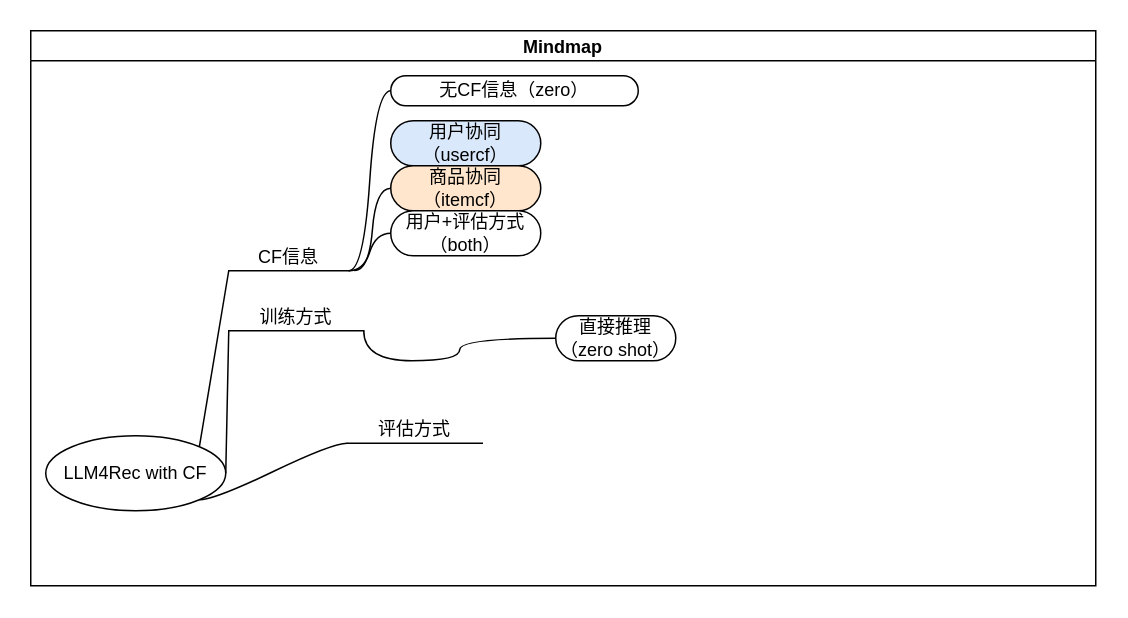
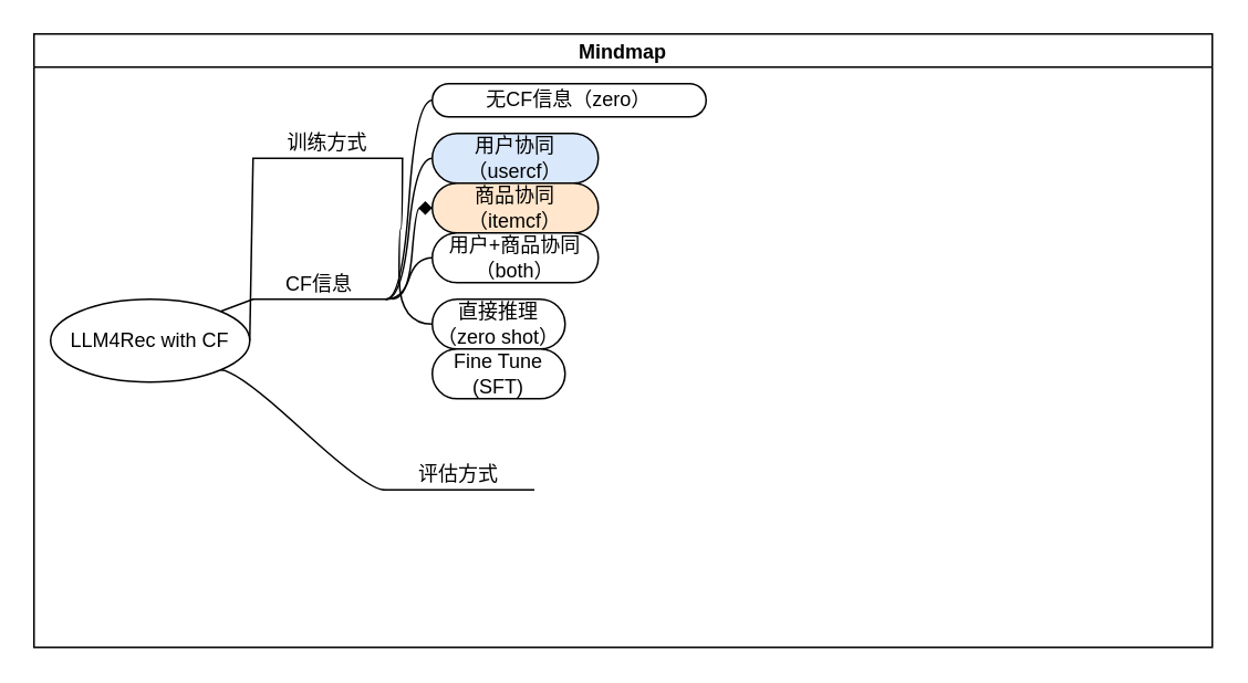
+ <mxCell id="15" value="" style="edgeStyle=entityRelationEdgeStyle;startArrow=none;endArrow=none;segment=10;curved=1;sourcePerimeterSpacing=0;targetPerimeterSpacing=0;rounded=0;exitX=1;exitY=1;exitDx=0;exitDy=0;" edge="1" target="14" parent="2" source="7"><mxGeometry relative="1" as="geometry"><mxPoint x="220" y="160" as="sourcePoint" /></mxGeometry></mxCell>
- <mxCell id="17" value="" style="edgeStyle=entityRelationEdgeStyle;startArrow=none;endArrow=none;segment=10;curved=1;sourcePerimeterSpacing=0;targetPerimeterSpacing=0;rounded=0;exitX=1.045;exitY=0.997;exitDx=0;exitDy=0;exitPerimeter=0;" edge="1" target="16" parent="2" source="7"><mxGeometry relative="1" as="geometry"><mxPoint x="235" y="206" as="sourcePoint" /></mxGeometry></mxCell>
+ <mxCell id="17" value="" style="edgeStyle=entityRelationEdgeStyle;startArrow=none;endArrow=diamond;segment=10;curved=1;sourcePerimeterSpacing=0;targetPerimeterSpacing=0;rounded=0;exitX=1.045;exitY=0.997;exitDx=0;exitDy=0;exitPerimeter=0;" edge="1" target="16" parent="2" source="7"><mxGeometry relative="1" as="geometry"><mxPoint x="235" y="206" as="sourcePoint" /></mxGeometry></mxCell>
- <mxCell id="18" value="用户+评估方式（both）" style="whiteSpace=wrap;html=1;rounded=1;arcSize=50;align=center;verticalAlign=middle;strokeWidth=1;autosize=1;spacing=4;treeFolding=1;treeMoving=1;newEdgeStyle={&quot;edgeStyle&quot;:&quot;entityRelationEdgeStyle&quot;,&quot;startArrow&quot;:&quot;none&quot;,&quot;endArrow&quot;:&quot;none&quot;,&quot;segment&quot;:10,&quot;curved&quot;:1,&quot;sourcePerimeterSpacing&quot;:0,&quot;targetPerimeterSpacing&quot;:0};" vertex="1" parent="2"><mxGeometry x="240" y="120" width="100" height="30" as="geometry" /></mxCell>
+ <mxCell id="18" value="用户+商品协同（both）" style="whiteSpace=wrap;html=1;rounded=1;arcSize=50;align=center;verticalAlign=middle;strokeWidth=1;autosize=1;spacing=4;treeFolding=1;treeMoving=1;newEdgeStyle={&quot;edgeStyle&quot;:&quot;entityRelationEdgeStyle&quot;,&quot;startArrow&quot;:&quot;none&quot;,&quot;endArrow&quot;:&quot;none&quot;,&quot;segment&quot;:10,&quot;curved&quot;:1,&quot;sourcePerimeterSpacing&quot;:0,&quot;targetPerimeterSpacing&quot;:0};" vertex="1" parent="2"><mxGeometry x="240" y="120" width="100" height="30" as="geometry" /></mxCell>
- <mxCell id="10" value="训练方式" style="whiteSpace=wrap;html=1;shape=partialRectangle;top=0;left=0;bottom=1;right=0;points=[[0,1],[1,1]];fillColor=none;align=center;verticalAlign=bottom;routingCenterY=0.5;snapToPoint=1;recursiveResize=0;autosize=1;treeFolding=1;treeMoving=1;newEdgeStyle={&quot;edgeStyle&quot;:&quot;entityRelationEdgeStyle&quot;,&quot;startArrow&quot;:&quot;none&quot;,&quot;endArrow&quot;:&quot;none&quot;,&quot;segment&quot;:10,&quot;curved&quot;:1,&quot;sourcePerimeterSpacing&quot;:0,&quot;targetPerimeterSpacing&quot;:0};" vertex="1" parent="2"><mxGeometry x="132" y="170" width="90" height="30" as="geometry" /></mxCell>
+ <mxCell id="10" value="训练方式" style="whiteSpace=wrap;html=1;shape=partialRectangle;top=0;left=0;bottom=1;right=0;points=[[0,1],[1,1]];fillColor=none;align=center;verticalAlign=bottom;routingCenterY=0.5;snapToPoint=1;recursiveResize=0;autosize=1;treeFolding=1;treeMoving=1;newEdgeStyle={&quot;edgeStyle&quot;:&quot;entityRelationEdgeStyle&quot;,&quot;startArrow&quot;:&quot;none&quot;,&quot;endArrow&quot;:&quot;none&quot;,&quot;segment&quot;:10,&quot;curved&quot;:1,&quot;sourcePerimeterSpacing&quot;:0,&quot;targetPerimeterSpacing&quot;:0};" vertex="1" parent="2"><mxGeometry x="132" y="45" width="90" height="30" as="geometry" /></mxCell>
+ <mxCell id="20" value="Fine Tune&lt;br&gt;(SFT)" style="whiteSpace=wrap;html=1;rounded=1;arcSize=50;align=center;verticalAlign=middle;strokeWidth=1;autosize=1;spacing=4;treeFolding=1;treeMoving=1;newEdgeStyle={&quot;edgeStyle&quot;:&quot;entityRelationEdgeStyle&quot;,&quot;startArrow&quot;:&quot;none&quot;,&quot;endArrow&quot;:&quot;none&quot;,&quot;segment&quot;:10,&quot;curved&quot;:1,&quot;sourcePerimeterSpacing&quot;:0,&quot;targetPerimeterSpacing&quot;:0};" vertex="1" parent="2"><mxGeometry x="240" y="190" width="80" height="30" as="geometry" /></mxCell>
- <mxCell id="19" value="直接推理（zero shot）" style="whiteSpace=wrap;html=1;rounded=1;arcSize=50;align=center;verticalAlign=middle;strokeWidth=1;autosize=1;spacing=4;treeFolding=1;treeMoving=1;newEdgeStyle={&quot;edgeStyle&quot;:&quot;entityRelationEdgeStyle&quot;,&quot;startArrow&quot;:&quot;none&quot;,&quot;endArrow&quot;:&quot;none&quot;,&quot;segment&quot;:10,&quot;curved&quot;:1,&quot;sourcePerimeterSpacing&quot;:0,&quot;targetPerimeterSpacing&quot;:0};" vertex="1" parent="2"><mxGeometry x="350" y="190" width="80" height="30" as="geometry" /></mxCell>
+ <mxCell id="19" value="直接推理（zero shot）" style="whiteSpace=wrap;html=1;rounded=1;arcSize=50;align=center;verticalAlign=middle;strokeWidth=1;autosize=1;spacing=4;treeFolding=1;treeMoving=1;newEdgeStyle={&quot;edgeStyle&quot;:&quot;entityRelationEdgeStyle&quot;,&quot;startArrow&quot;:&quot;none&quot;,&quot;endArrow&quot;:&quot;none&quot;,&quot;segment&quot;:10,&quot;curved&quot;:1,&quot;sourcePerimeterSpacing&quot;:0,&quot;targetPerimeterSpacing&quot;:0};" vertex="1" parent="2"><mxGeometry x="240" y="160" width="80" height="30" as="geometry" /></mxCell>
- <mxCell id="4" value="LLM4Rec with CF" style="ellipse;whiteSpace=wrap;html=1;align=center;treeFolding=1;treeMoving=1;newEdgeStyle={&quot;edgeStyle&quot;:&quot;entityRelationEdgeStyle&quot;,&quot;startArrow&quot;:&quot;none&quot;,&quot;endArrow&quot;:&quot;none&quot;,&quot;segment&quot;:10,&quot;curved&quot;:1,&quot;sourcePerimeterSpacing&quot;:0,&quot;targetPerimeterSpacing&quot;:0};" vertex="1" parent="2"><mxGeometry x="10" y="270" width="120" height="50" as="geometry" /></mxCell>
+ <mxCell id="4" value="LLM4Rec with CF" style="ellipse;whiteSpace=wrap;html=1;align=center;treeFolding=1;treeMoving=1;newEdgeStyle={&quot;edgeStyle&quot;:&quot;entityRelationEdgeStyle&quot;,&quot;startArrow&quot;:&quot;none&quot;,&quot;endArrow&quot;:&quot;none&quot;,&quot;segment&quot;:10,&quot;curved&quot;:1,&quot;sourcePerimeterSpacing&quot;:0,&quot;targetPerimeterSpacing&quot;:0};" vertex="1" parent="2"><mxGeometry x="10" y="160" width="120" height="50" as="geometry" /></mxCell>
